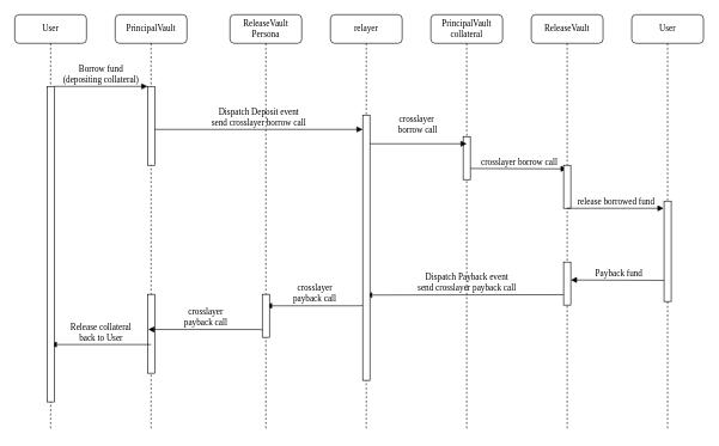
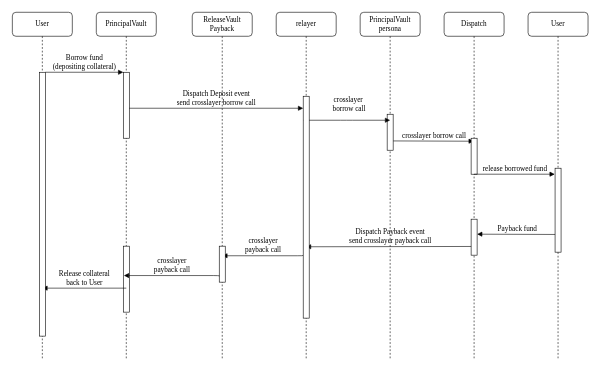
- <mxCell id="7" value="ReleaseVault&lt;br&gt;Persona" style="shape=umlLifeline;perimeter=lifelinePerimeter;whiteSpace=wrap;html=1;container=1;collapsible=0;recursiveResize=0;outlineConnect=0;rounded=1;shadow=0;comic=0;labelBackgroundColor=none;strokeWidth=1;fontFamily=Verdana;fontSize=12;align=center;" parent="1" vertex="1"><mxGeometry x="320" y="20" width="100" height="580" as="geometry" /></mxCell>
+ <mxCell id="7" value="ReleaseVault&lt;br&gt;Payback" style="shape=umlLifeline;perimeter=lifelinePerimeter;whiteSpace=wrap;html=1;container=1;collapsible=0;recursiveResize=0;outlineConnect=0;rounded=1;shadow=0;comic=0;labelBackgroundColor=none;strokeWidth=1;fontFamily=Verdana;fontSize=12;align=center;" parent="1" vertex="1"><mxGeometry x="320" y="20" width="100" height="580" as="geometry" /></mxCell>
- <mxCell id="12" value="PrincipalVault&lt;br&gt;collateral" style="shape=umlLifeline;perimeter=lifelinePerimeter;whiteSpace=wrap;html=1;container=1;collapsible=0;recursiveResize=0;outlineConnect=0;rounded=1;shadow=0;comic=0;labelBackgroundColor=none;strokeWidth=1;fontFamily=Verdana;fontSize=12;align=center;" parent="1" vertex="1"><mxGeometry x="600" y="20" width="100" height="580" as="geometry" /></mxCell>
+ <mxCell id="12" value="PrincipalVault&lt;br&gt;persona" style="shape=umlLifeline;perimeter=lifelinePerimeter;whiteSpace=wrap;html=1;container=1;collapsible=0;recursiveResize=0;outlineConnect=0;rounded=1;shadow=0;comic=0;labelBackgroundColor=none;strokeWidth=1;fontFamily=Verdana;fontSize=12;align=center;" parent="1" vertex="1"><mxGeometry x="600" y="20" width="100" height="580" as="geometry" /></mxCell>
- <mxCell id="16" value="ReleaseVault" style="shape=umlLifeline;perimeter=lifelinePerimeter;whiteSpace=wrap;html=1;container=1;collapsible=0;recursiveResize=0;outlineConnect=0;rounded=1;shadow=0;comic=0;labelBackgroundColor=none;strokeWidth=1;fontFamily=Verdana;fontSize=12;align=center;" parent="1" vertex="1"><mxGeometry x="740" y="20" width="100" height="580" as="geometry" /></mxCell>
+ <mxCell id="16" value="Dispatch" style="shape=umlLifeline;perimeter=lifelinePerimeter;whiteSpace=wrap;html=1;container=1;collapsible=0;recursiveResize=0;outlineConnect=0;rounded=1;shadow=0;comic=0;labelBackgroundColor=none;strokeWidth=1;fontFamily=Verdana;fontSize=12;align=center;" parent="1" vertex="1"><mxGeometry x="740" y="20" width="100" height="580" as="geometry" /></mxCell>
